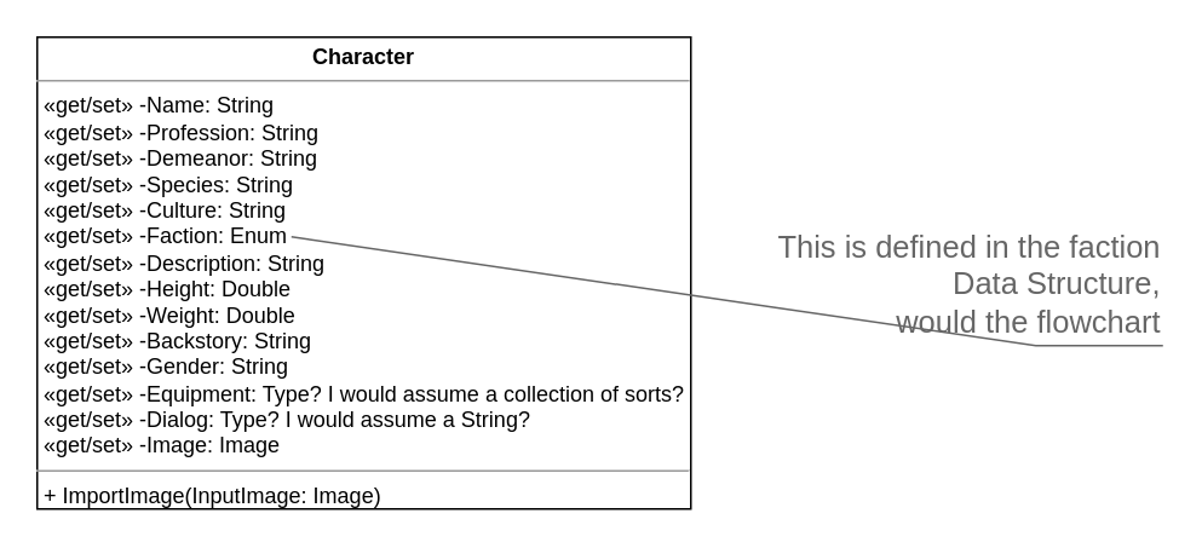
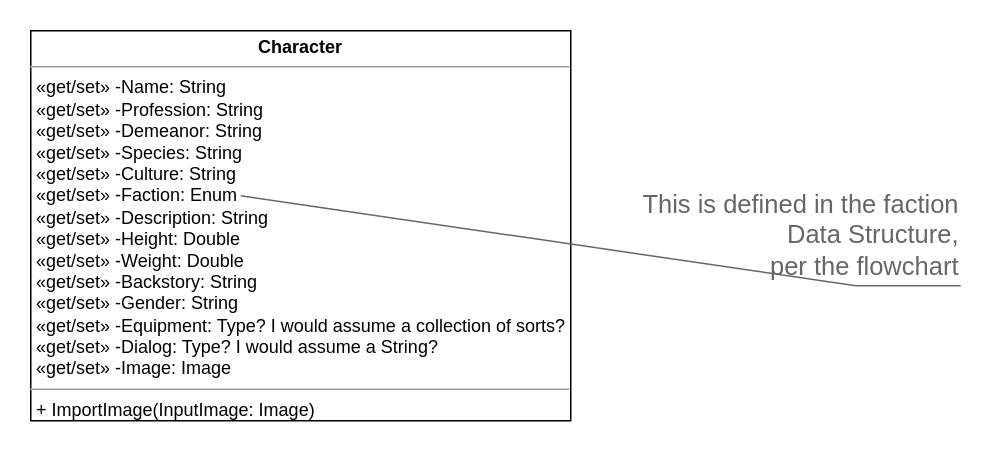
- <mxCell id="3" value="This is defined in the faction&lt;br&gt;Data Structure, &lt;br&gt;would the flowchart" style="strokeWidth=1;shadow=0;dashed=0;align=center;html=1;shape=mxgraph.mockup.text.callout;linkText=;textSize=17;textColor=#666666;callDir=SE;callStyle=line;fontSize=17;fontColor=#666666;align=right;verticalAlign=bottom;strokeColor=#666666;" vertex="1" parent="1"><mxGeometry x="160" y="130" width="480" height="60" as="geometry" /></mxCell>
+ <mxCell id="3" value="This is defined in the faction&lt;br&gt;Data Structure, &lt;br&gt;per the flowchart" style="strokeWidth=1;shadow=0;dashed=0;align=center;html=1;shape=mxgraph.mockup.text.callout;linkText=;textSize=17;textColor=#666666;callDir=SE;callStyle=line;fontSize=17;fontColor=#666666;align=right;verticalAlign=bottom;strokeColor=#666666;" vertex="1" parent="1"><mxGeometry x="160" y="130" width="480" height="60" as="geometry" /></mxCell>
